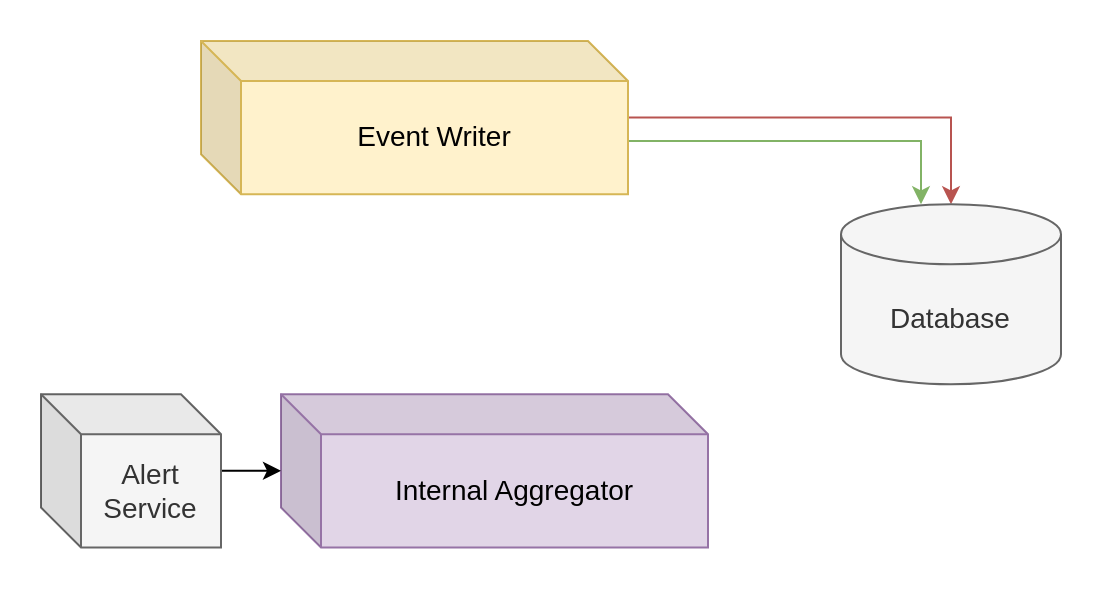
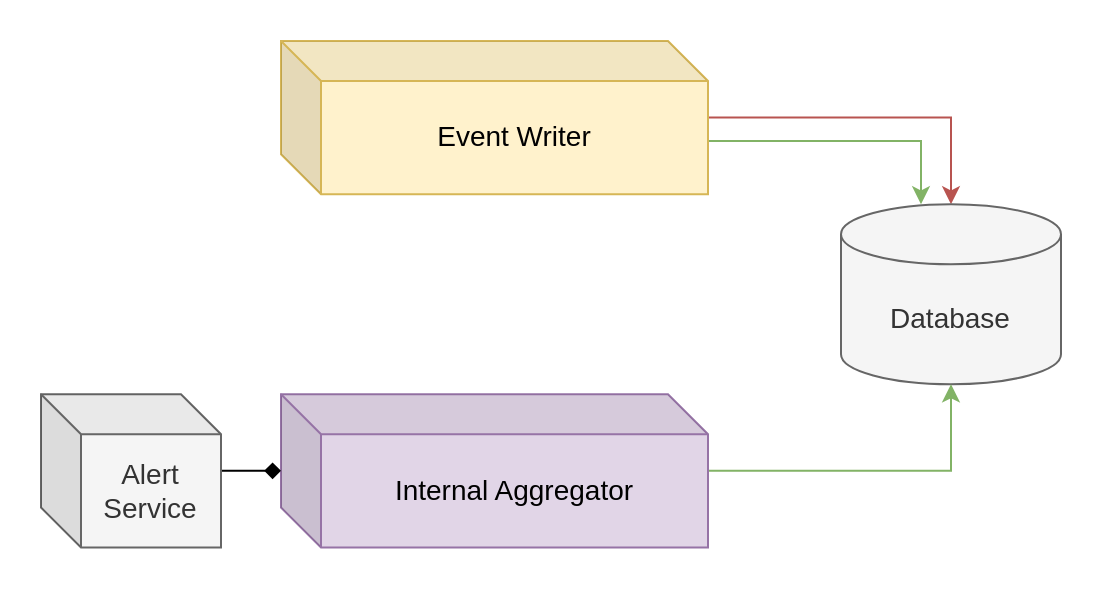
- <mxCell id="4" value="&lt;font style=&quot;font-size: 14px&quot;&gt;Event Writer&lt;/font&gt;" style="shape=cube;whiteSpace=wrap;html=1;boundedLbl=1;backgroundOutline=1;darkOpacity=0.05;darkOpacity2=0.1;fillColor=#fff2cc;strokeColor=#d6b656;" vertex="1" parent="1"><mxGeometry x="100" y="20" width="213.5" height="76.64" as="geometry" /></mxCell>
+ <mxCell id="4" value="&lt;font style=&quot;font-size: 14px&quot;&gt;Event Writer&lt;/font&gt;" style="shape=cube;whiteSpace=wrap;html=1;boundedLbl=1;backgroundOutline=1;darkOpacity=0.05;darkOpacity2=0.1;fillColor=#fff2cc;strokeColor=#d6b656;" vertex="1" parent="1"><mxGeometry x="140" y="20" width="213.5" height="76.64" as="geometry" /></mxCell>
- <mxCell id="8" style="edgeStyle=orthogonalEdgeStyle;rounded=0;orthogonalLoop=1;jettySize=auto;html=1;fontSize=14;" edge="1" parent="1" source="9" target="7"><mxGeometry relative="1" as="geometry" /></mxCell>
+ <mxCell id="8" style="edgeStyle=orthogonalEdgeStyle;rounded=0;orthogonalLoop=1;jettySize=auto;html=1;fontSize=14;endArrow=diamond;" edge="1" parent="1" source="9" target="7"><mxGeometry relative="1" as="geometry" /></mxCell>
+ <mxCell id="6" style="edgeStyle=orthogonalEdgeStyle;rounded=0;orthogonalLoop=1;jettySize=auto;html=1;fontSize=14;fillColor=#d5e8d4;strokeColor=#82b366;" edge="1" parent="1" source="7" target="5"><mxGeometry relative="1" as="geometry" /></mxCell>
